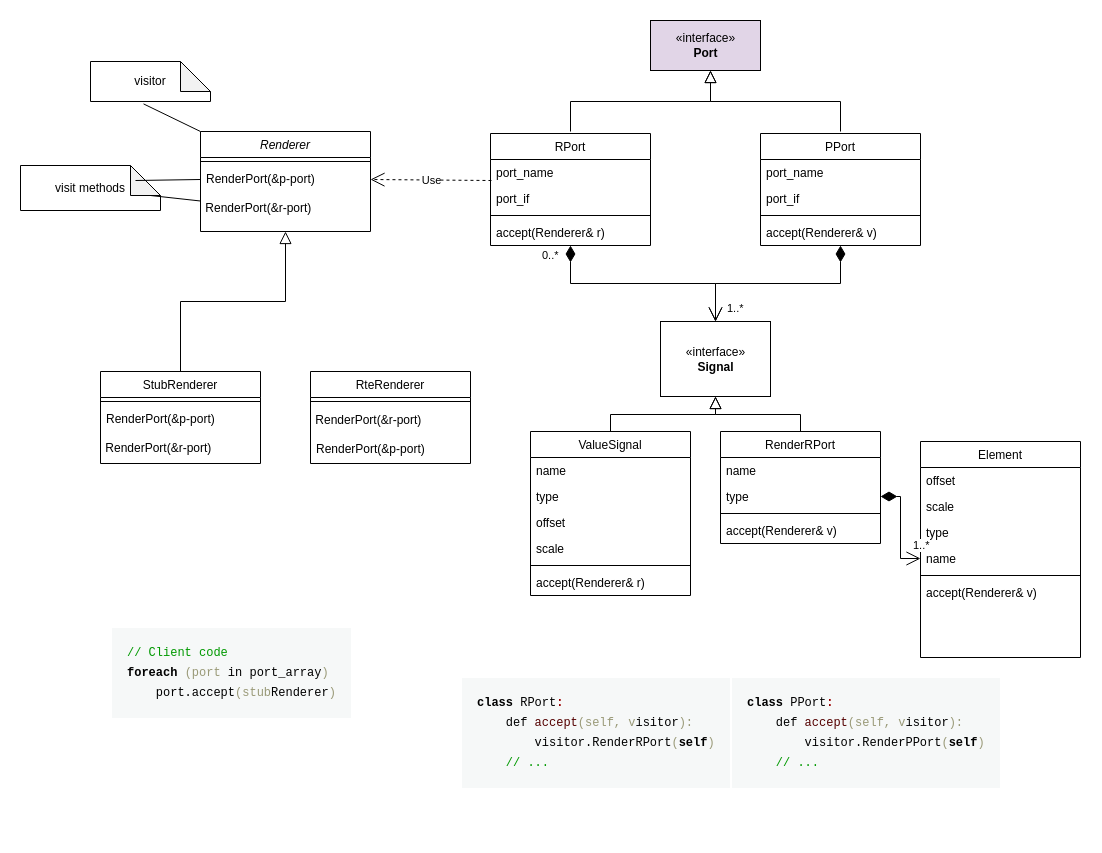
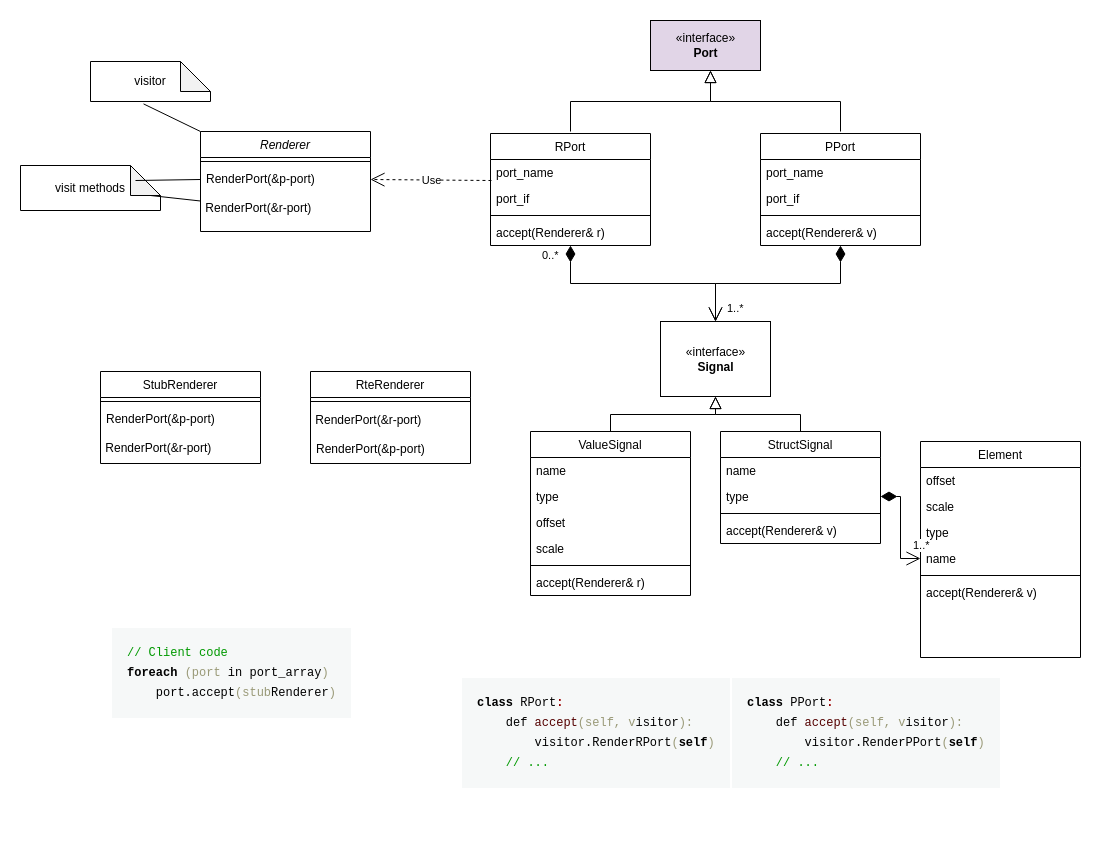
- <mxCell id="10" value="" style="endArrow=block;endSize=10;endFill=0;shadow=0;strokeWidth=1;rounded=0;edgeStyle=elbowEdgeStyle;elbow=vertical;" parent="1" source="6" target="2" edge="1"><mxGeometry width="160" relative="1" as="geometry"><mxPoint x="240" y="214" as="sourcePoint" /><mxPoint x="240" y="214" as="targetPoint" /></mxGeometry></mxCell>
- <mxCell id="43" value="RenderRPort" style="swimlane;fontStyle=0;align=center;verticalAlign=top;childLayout=stackLayout;horizontal=1;startSize=26;horizontalStack=0;resizeParent=1;resizeLast=0;collapsible=1;marginBottom=0;rounded=0;shadow=0;strokeWidth=1;" vertex="1" parent="1"><mxGeometry x="720" y="431" width="160" height="112" as="geometry"><mxRectangle x="550" y="140" width="160" height="26" as="alternateBounds" /></mxGeometry></mxCell>
+ <mxCell id="43" value="StructSignal" style="swimlane;fontStyle=0;align=center;verticalAlign=top;childLayout=stackLayout;horizontal=1;startSize=26;horizontalStack=0;resizeParent=1;resizeLast=0;collapsible=1;marginBottom=0;rounded=0;shadow=0;strokeWidth=1;" vertex="1" parent="1"><mxGeometry x="720" y="431" width="160" height="112" as="geometry"><mxRectangle x="550" y="140" width="160" height="26" as="alternateBounds" /></mxGeometry></mxCell>
